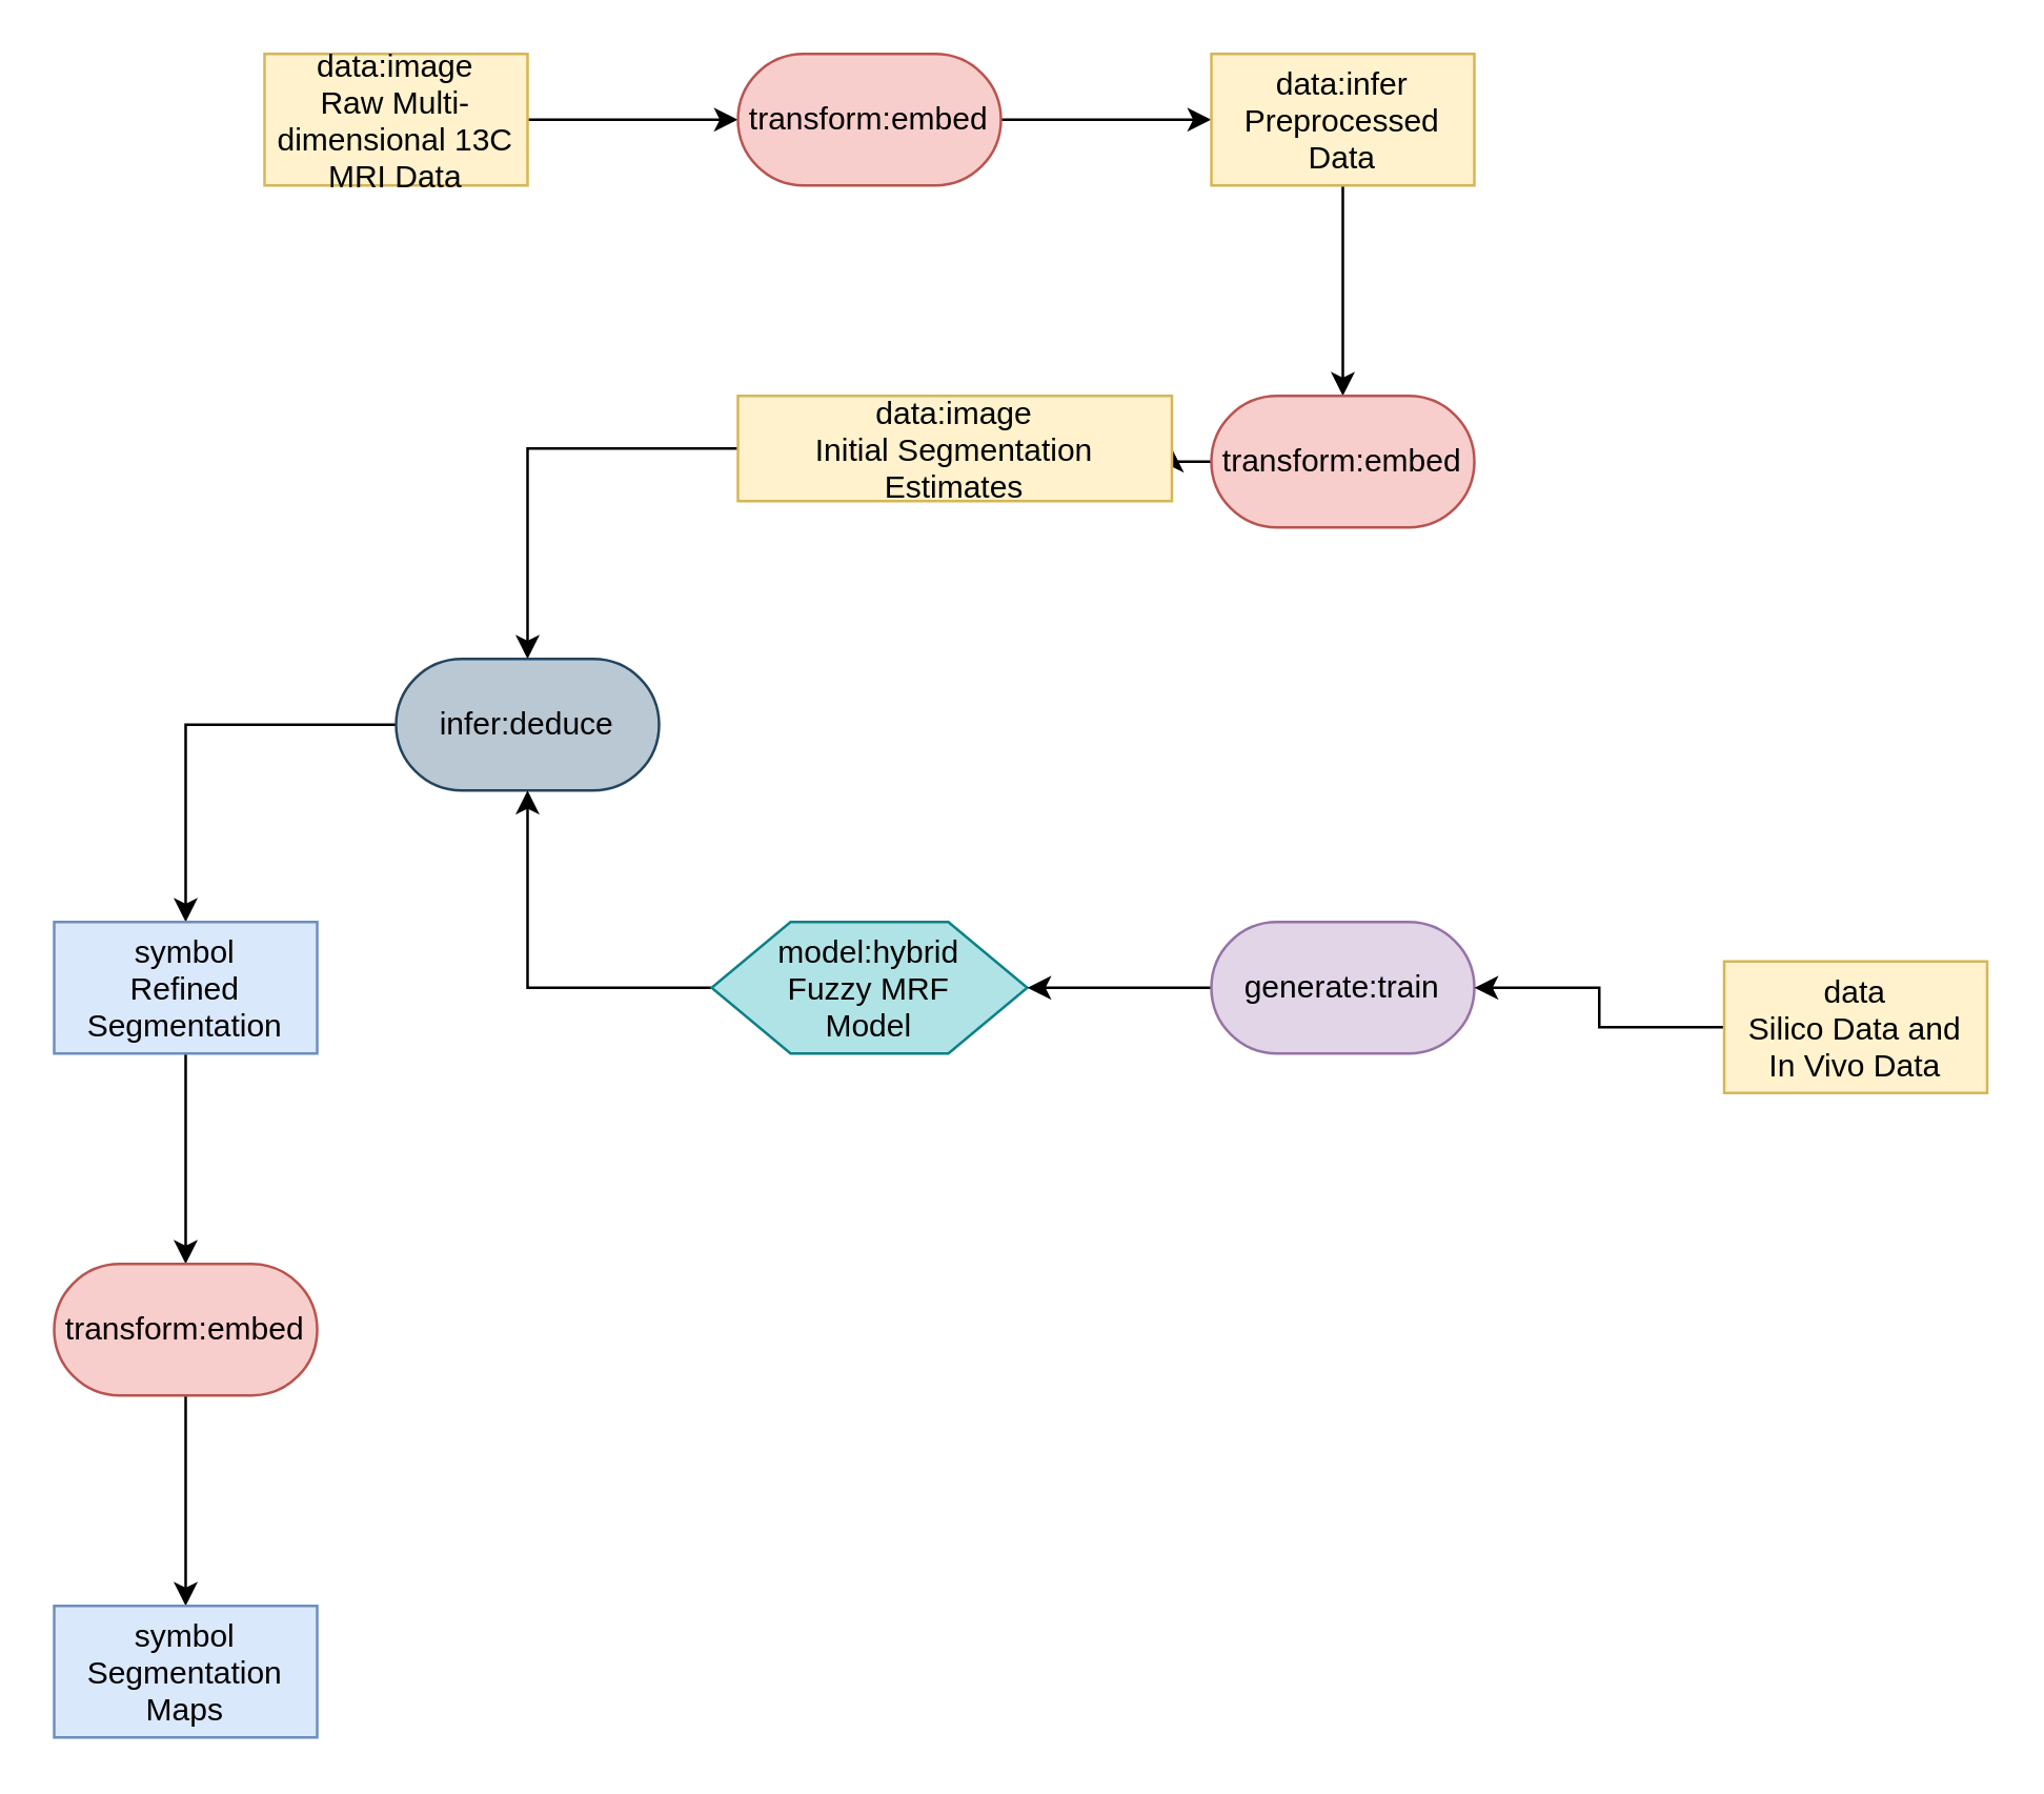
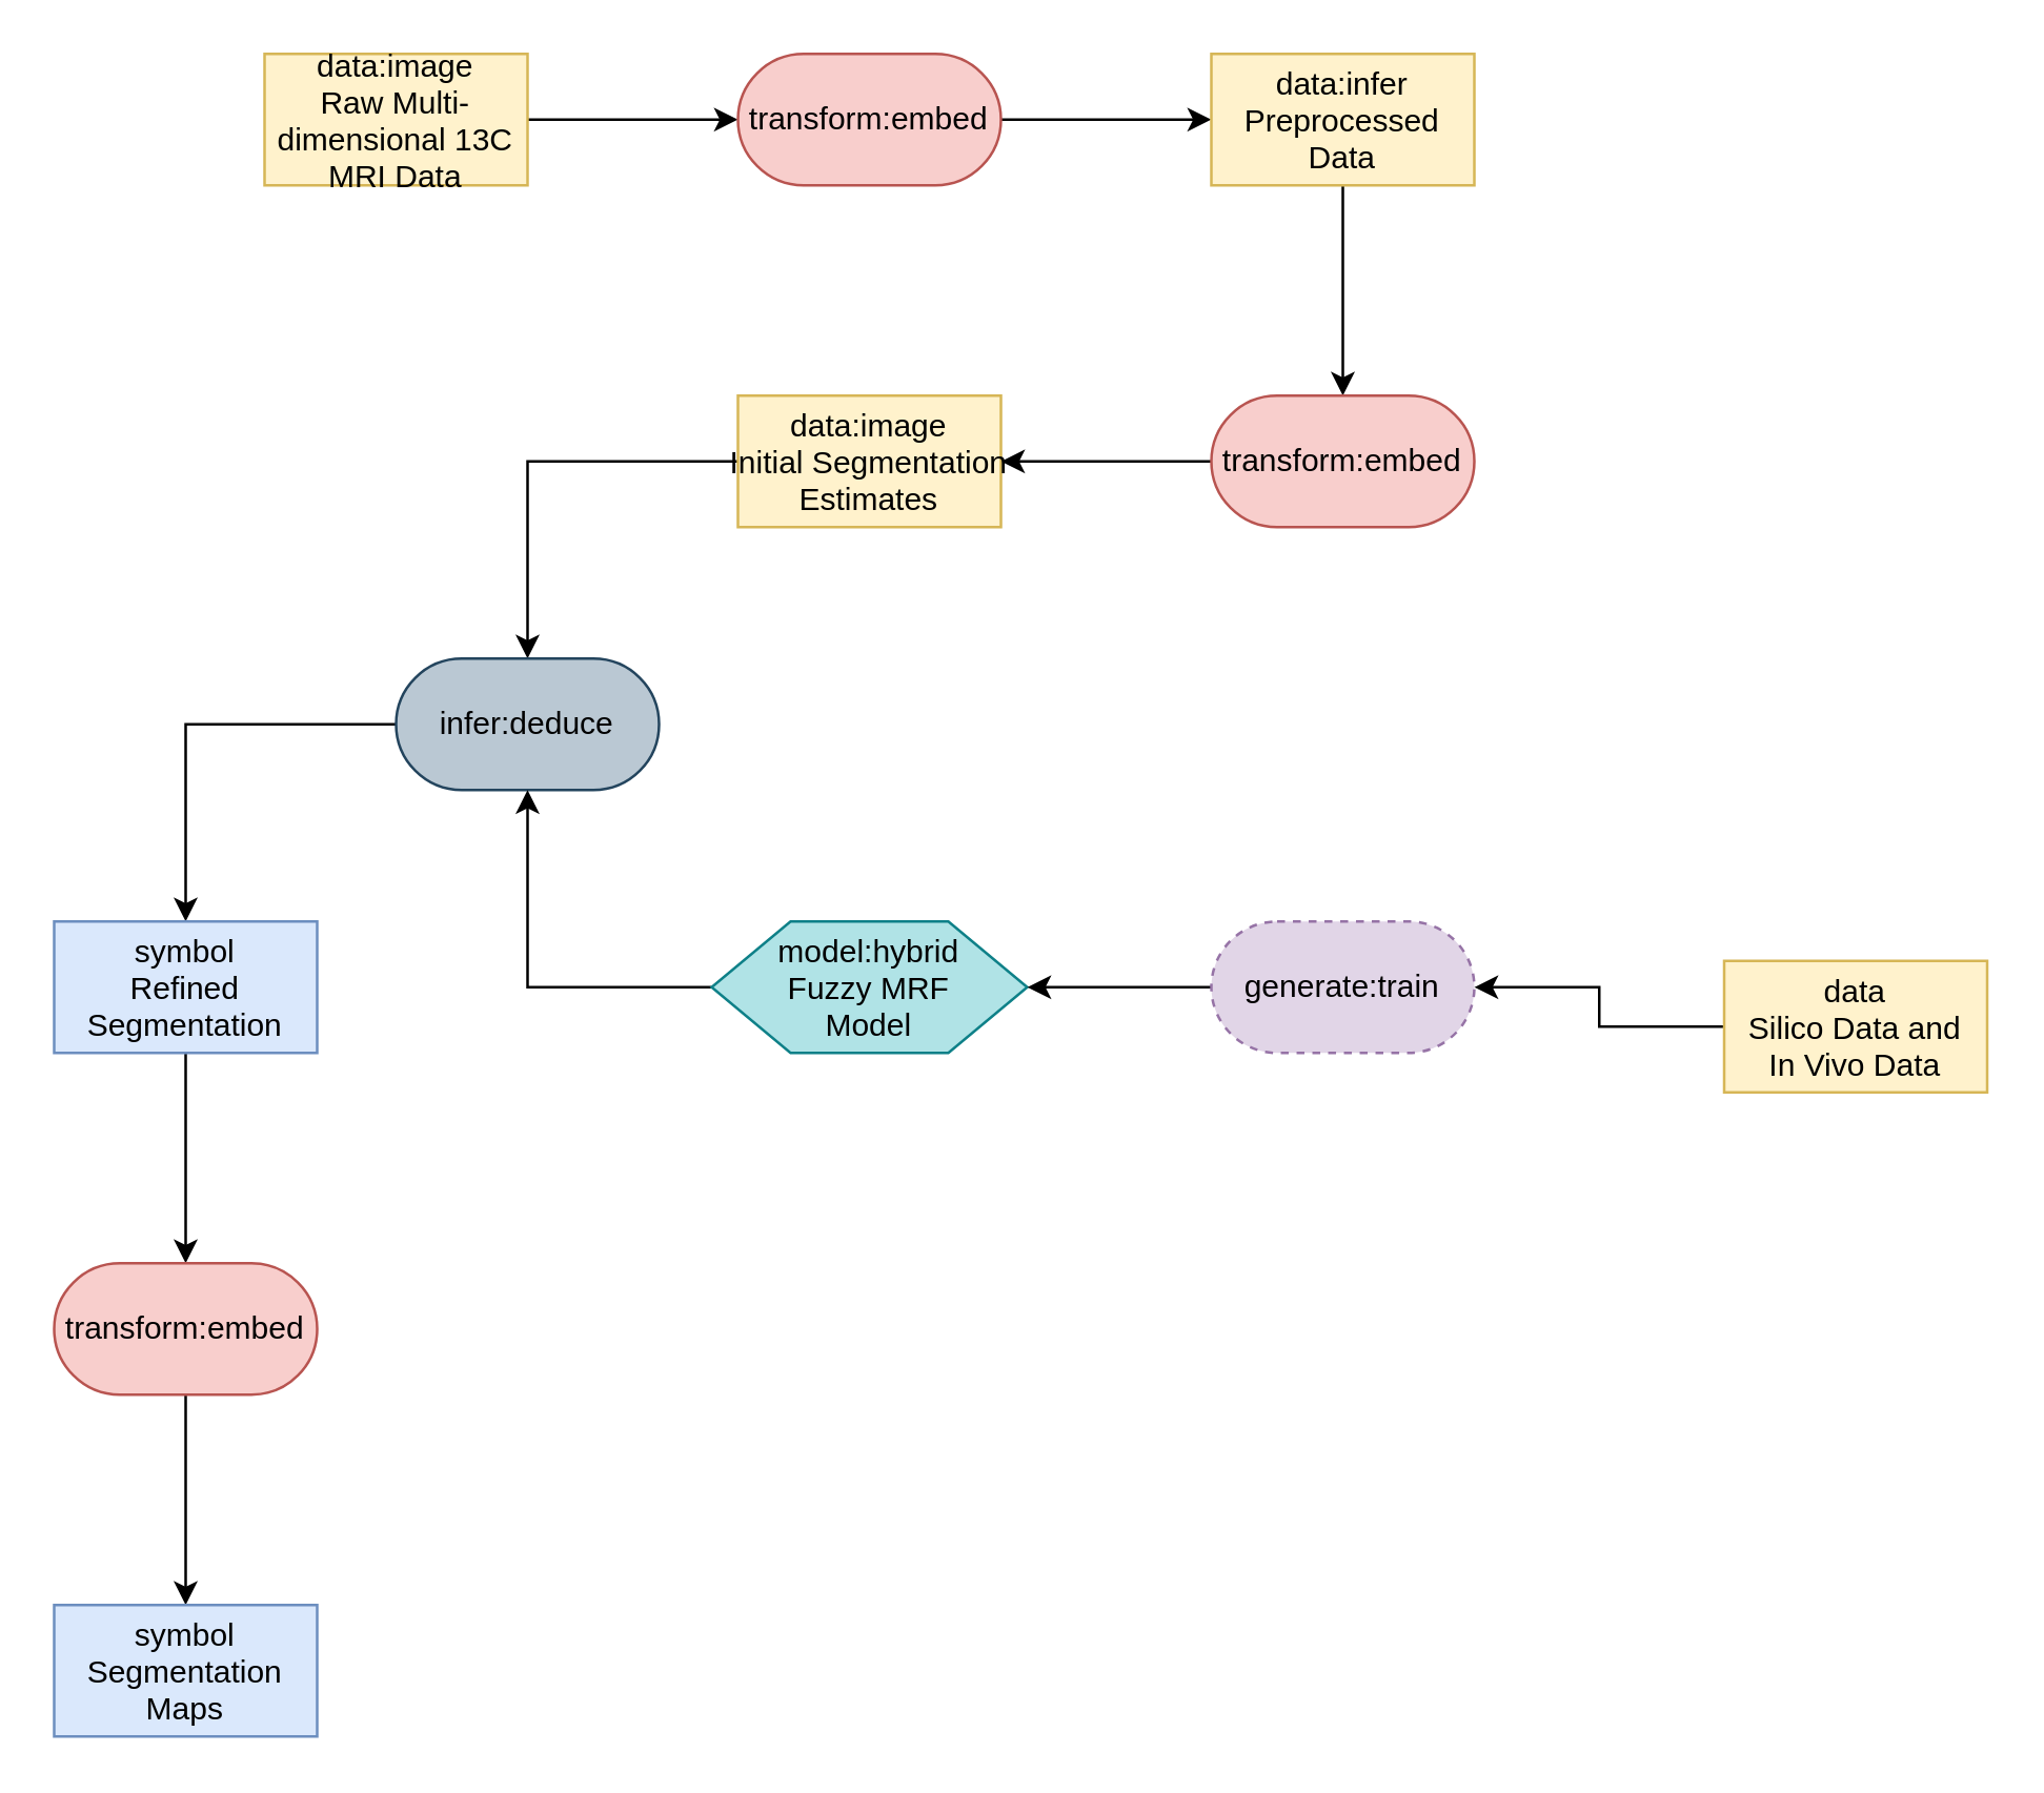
- <mxCell id="11" value="data:image&#10;Initial Segmentation&#10;Estimates" style="rectangle;fillColor=#fff2cc;strokeColor=#d6b656;" name="data" vertex="1" parent="1"><mxGeometry x="280" y="150" width="165" height="40" as="geometry" /></mxCell>
+ <mxCell id="11" value="data:image&#10;Initial Segmentation&#10;Estimates" style="rectangle;fillColor=#fff2cc;strokeColor=#d6b656;" name="data" vertex="1" parent="1"><mxGeometry x="280" y="150" width="100" height="50" as="geometry" /></mxCell>
- <mxCell id="22" value="generate:train" style="rounded=1;whiteSpace=wrap;html=1;arcSize=50;fillColor=#e1d5e7;strokeColor=#9673a6;" name="generate:train" vertex="1" parent="1"><mxGeometry x="460" y="350" width="100" height="50" as="geometry" /></mxCell>
+ <mxCell id="22" value="generate:train" style="rounded=1;whiteSpace=wrap;html=1;arcSize=50;fillColor=#e1d5e7;strokeColor=#9673a6;dashed=1;" name="generate:train" vertex="1" parent="1"><mxGeometry x="460" y="350" width="100" height="50" as="geometry" /></mxCell>
